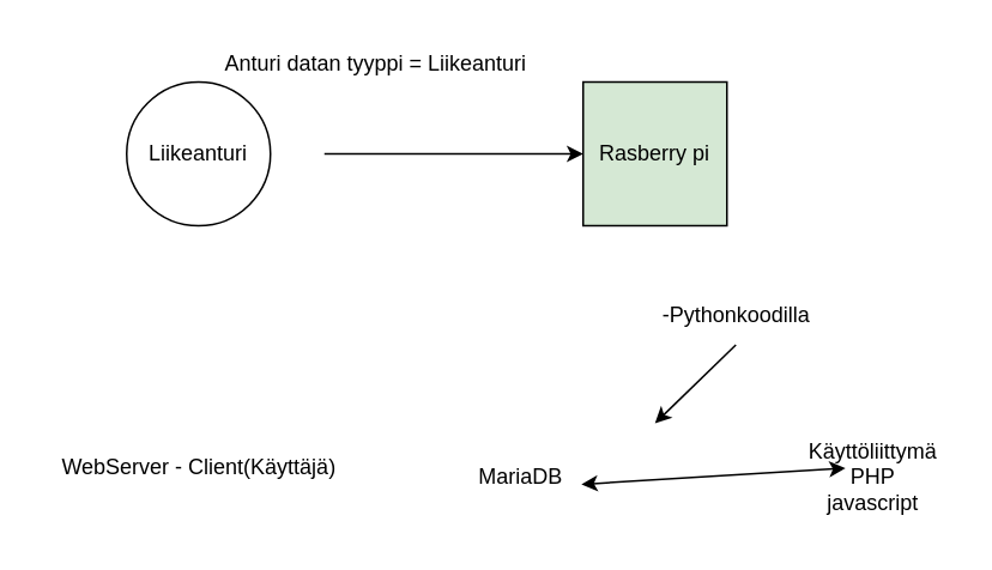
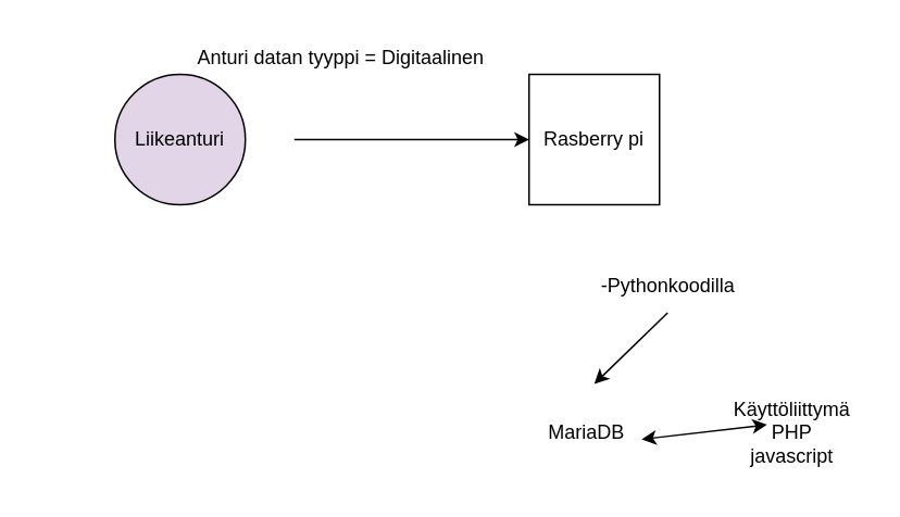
- <mxCell id="5" value="Anturi datan tyyppi = Liikeanturi&amp;nbsp;" style="text;html=1;align=center;verticalAlign=middle;resizable=0;points=[];autosize=1;strokeColor=none;fillColor=none;" vertex="1" parent="1"><mxGeometry x="110" y="20" width="200" height="30" as="geometry" /></mxCell>
+ <mxCell id="5" value="Anturi datan tyyppi = Digitaalinen&amp;nbsp;" style="text;html=1;align=center;verticalAlign=middle;resizable=0;points=[];autosize=1;strokeColor=none;fillColor=none;" vertex="1" parent="1"><mxGeometry x="110" y="20" width="200" height="30" as="geometry" /></mxCell>
- <mxCell id="2" value="Liikeanturi" style="ellipse;whiteSpace=wrap;html=1;aspect=fixed;" vertex="1" parent="1"><mxGeometry x="70" y="45" width="80" height="80" as="geometry" /></mxCell>
+ <mxCell id="2" value="Liikeanturi" style="ellipse;whiteSpace=wrap;html=1;aspect=fixed;fillColor=#e1d5e7;" vertex="1" parent="1"><mxGeometry x="70" y="45" width="80" height="80" as="geometry" /></mxCell>
- <mxCell id="4" value="Rasberry pi" style="whiteSpace=wrap;html=1;aspect=fixed;fillColor=#d5e8d4;" vertex="1" parent="1"><mxGeometry x="324" y="45" width="80" height="80" as="geometry" /></mxCell>
+ <mxCell id="4" value="Rasberry pi" style="whiteSpace=wrap;html=1;aspect=fixed;" vertex="1" parent="1"><mxGeometry x="324" y="45" width="80" height="80" as="geometry" /></mxCell>
- <mxCell id="11" value="WebServer - Client(Käyttäjä)" style="text;html=1;align=center;verticalAlign=middle;resizable=0;points=[];autosize=1;strokeColor=none;fillColor=none;" vertex="1" parent="1"><mxGeometry x="20" y="245" width="180" height="30" as="geometry" /></mxCell>
- <mxCell id="8" value="MariaDB" style="text;html=1;align=center;verticalAlign=middle;resizable=0;points=[];autosize=1;strokeColor=none;fillColor=none;" vertex="1" parent="1"><mxGeometry x="254" y="250" width="70" height="30" as="geometry" /></mxCell>
+ <mxCell id="8" value="MariaDB" style="text;html=1;align=center;verticalAlign=middle;resizable=0;points=[];autosize=1;strokeColor=none;fillColor=none;" vertex="1" parent="1"><mxGeometry x="324" y="250" width="70" height="30" as="geometry" /></mxCell>
